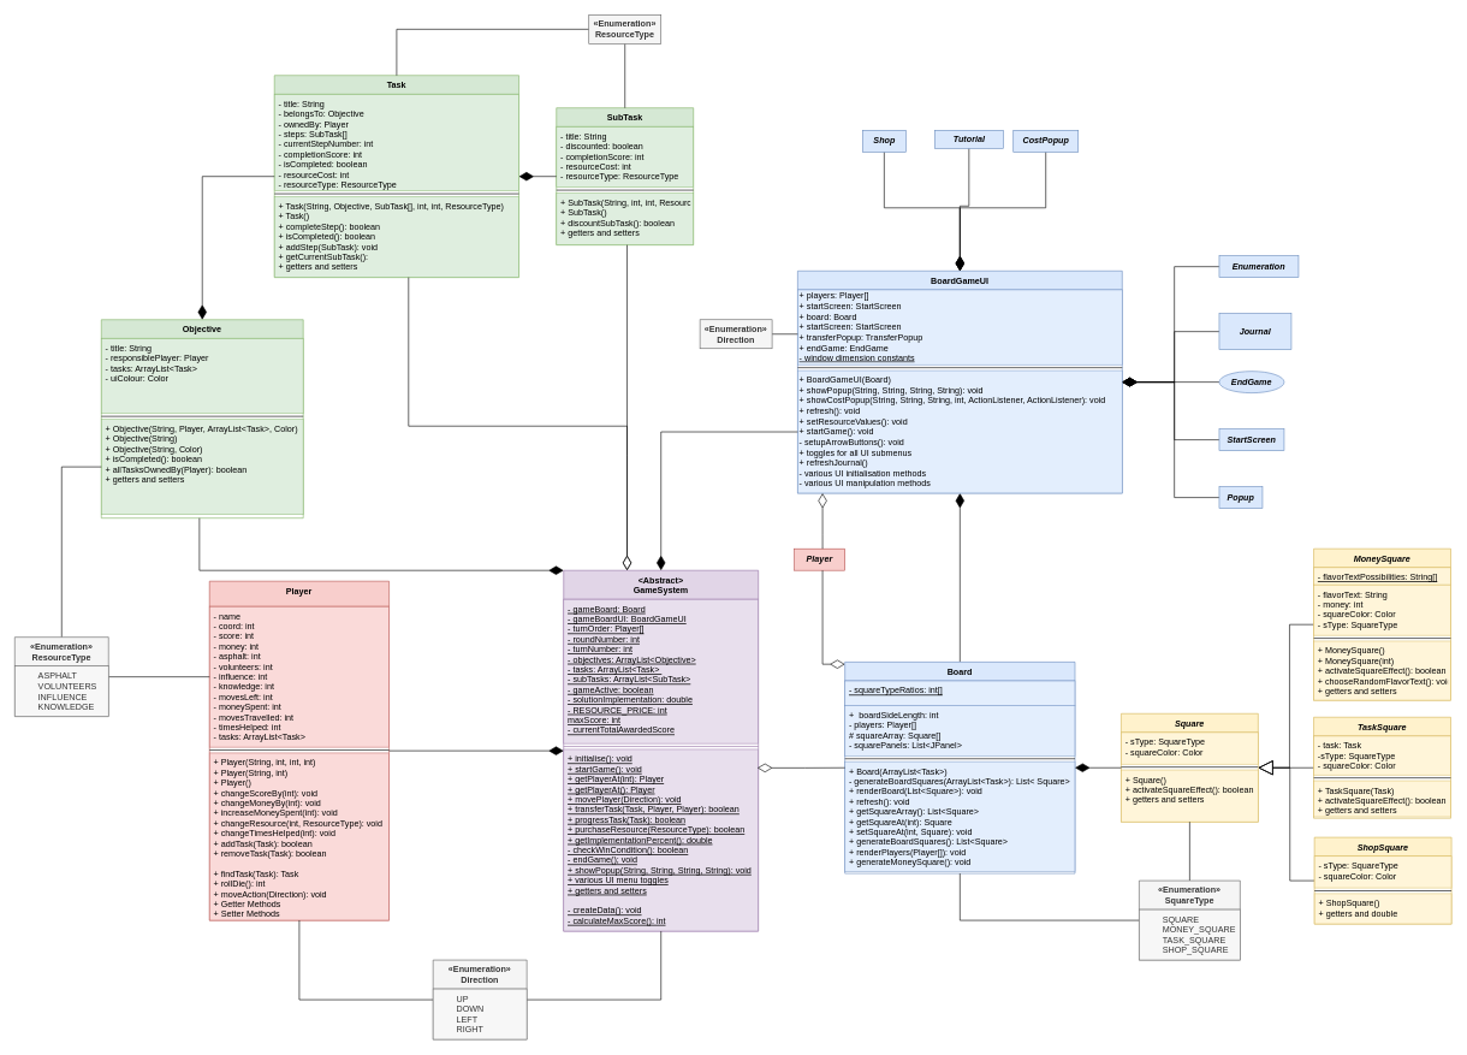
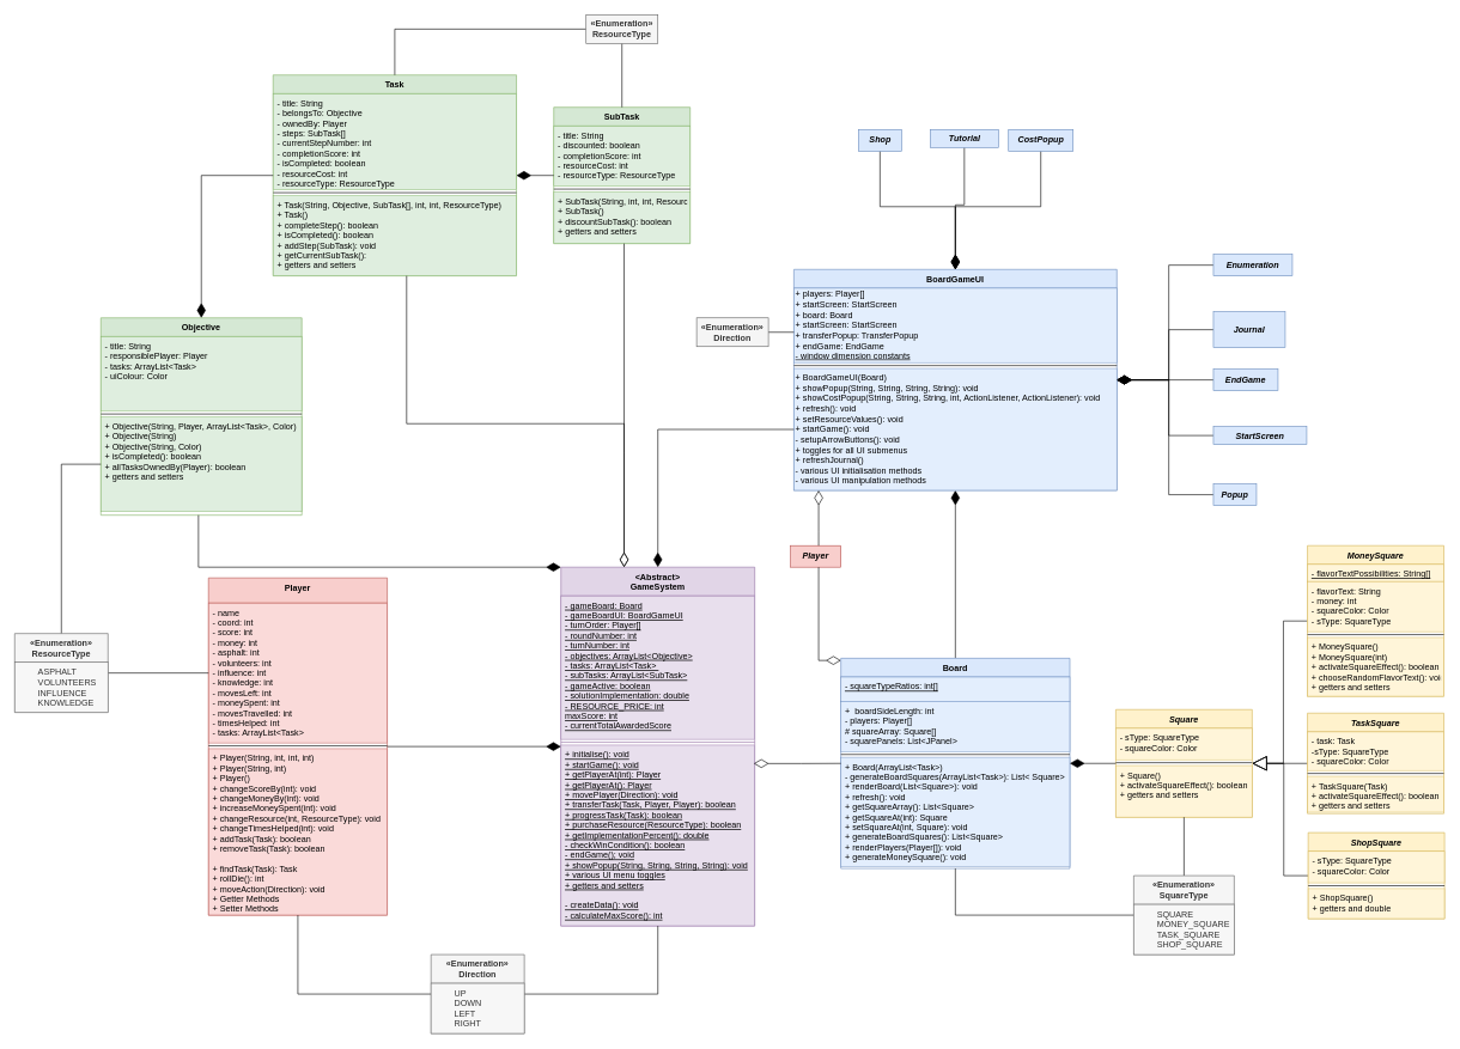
- <mxCell id="81" value="&lt;i&gt;EndGame&lt;/i&gt;" style="ellipse;html=1;whiteSpace=wrap;fillColor=#dae8fc;strokeColor=#6c8ebf;fontStyle=1;" vertex="1" parent="1"><mxGeometry x="1690" y="514" width="90" height="30" as="geometry" /></mxCell>
+ <mxCell id="81" value="&lt;i&gt;EndGame&lt;/i&gt;" style="html=1;whiteSpace=wrap;fillColor=#dae8fc;strokeColor=#6c8ebf;fontStyle=1" vertex="1" parent="1"><mxGeometry x="1690" y="514" width="90" height="30" as="geometry" /></mxCell>
- <mxCell id="87" value="&lt;i&gt;StartScreen&lt;/i&gt;" style="html=1;whiteSpace=wrap;fillColor=#dae8fc;strokeColor=#6c8ebf;fontStyle=1" vertex="1" parent="1"><mxGeometry x="1690" y="594" width="90" height="30" as="geometry" /></mxCell>
+ <mxCell id="87" value="&lt;i&gt;StartScreen&lt;/i&gt;" style="html=1;whiteSpace=wrap;fillColor=#dae8fc;strokeColor=#6c8ebf;fontStyle=1" vertex="1" parent="1"><mxGeometry x="1690" y="594" width="130" height="25" as="geometry" /></mxCell>
